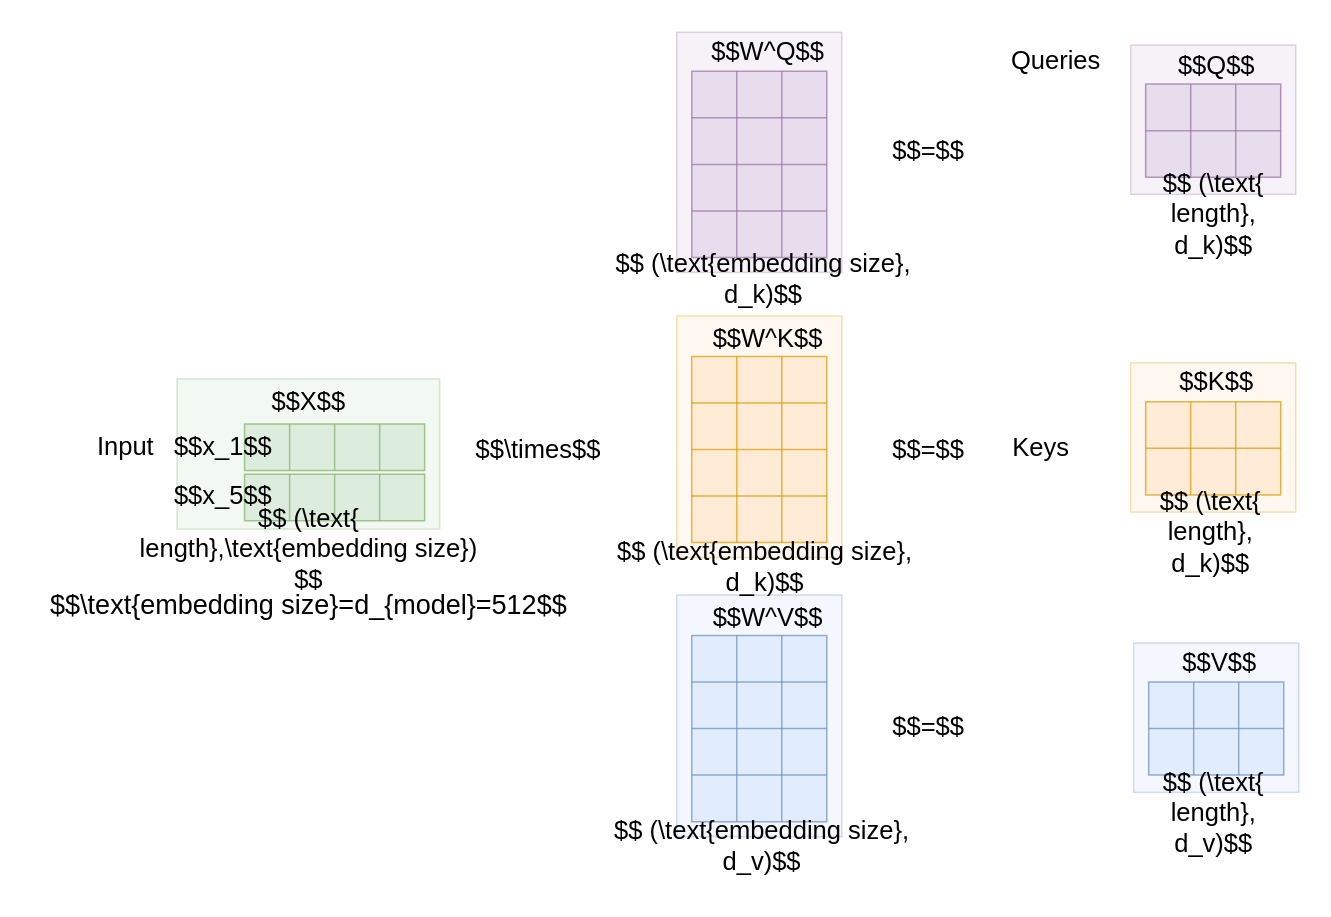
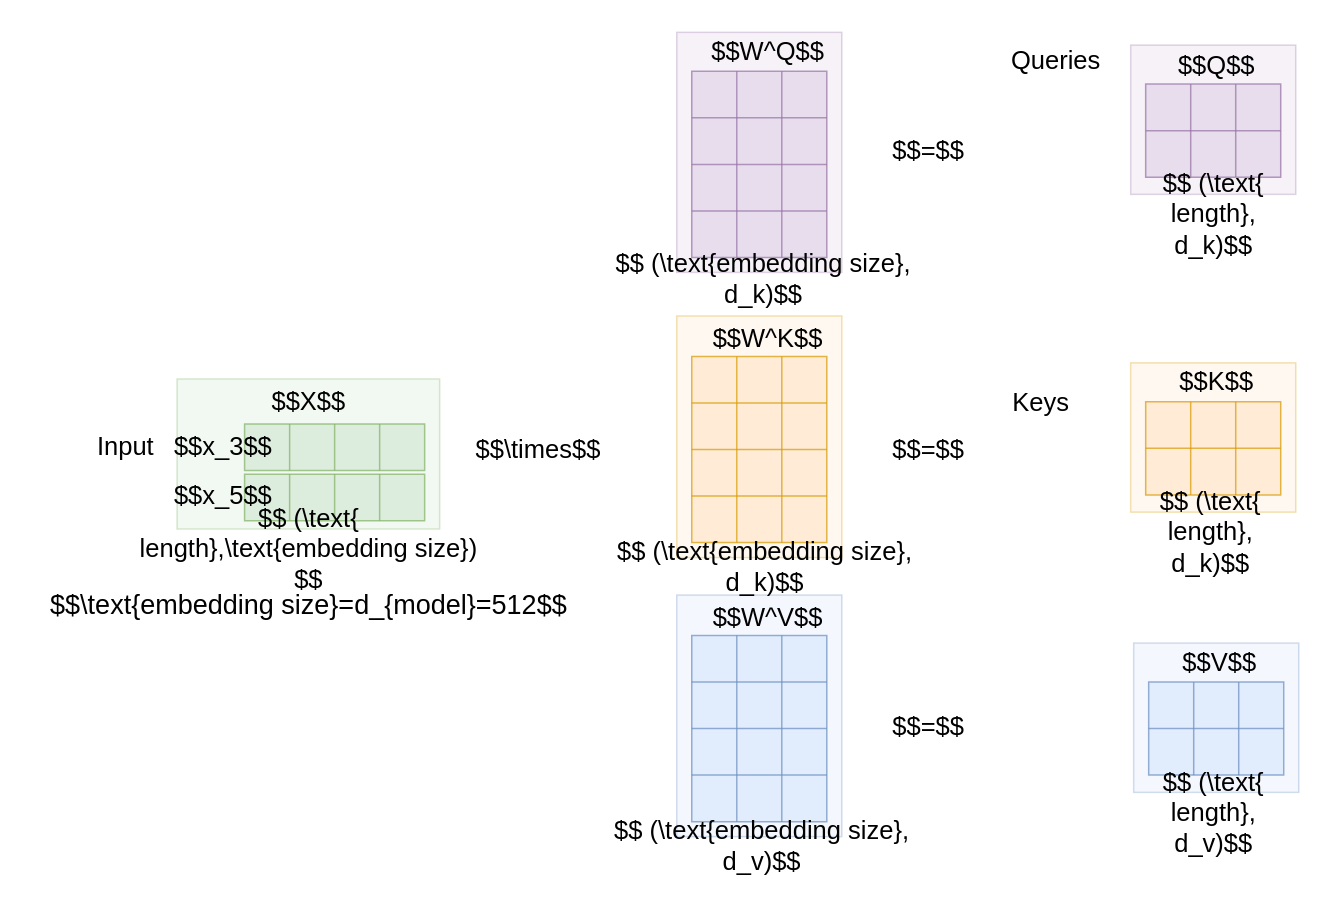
- <mxCell id="10" value="$$x_1$$" style="text;html=1;align=center;verticalAlign=middle;resizable=0;points=[];autosize=1;strokeColor=none;fillColor=none;fontSize=17;fontFamily=Helvetica;" vertex="1" parent="1"><mxGeometry x="102.5" y="282.5" width="90" height="30" as="geometry" /></mxCell>
+ <mxCell id="10" value="$$x_3$$" style="text;html=1;align=center;verticalAlign=middle;resizable=0;points=[];autosize=1;strokeColor=none;fillColor=none;fontSize=17;fontFamily=Helvetica;" vertex="1" parent="1"><mxGeometry x="102.5" y="282.5" width="90" height="30" as="geometry" /></mxCell>
- <mxCell id="85" value="Keys" style="text;html=1;align=center;verticalAlign=middle;resizable=0;points=[];autosize=1;strokeColor=none;fillColor=none;fontSize=17;fontFamily=Helvetica;" vertex="1" parent="1"><mxGeometry x="663" y="284" width="60" height="30" as="geometry" /></mxCell>
+ <mxCell id="85" value="Keys" style="text;html=1;align=center;verticalAlign=middle;resizable=0;points=[];autosize=1;strokeColor=none;fillColor=none;fontSize=17;fontFamily=Helvetica;" vertex="1" parent="1"><mxGeometry x="663" y="254" width="60" height="30" as="geometry" /></mxCell>
